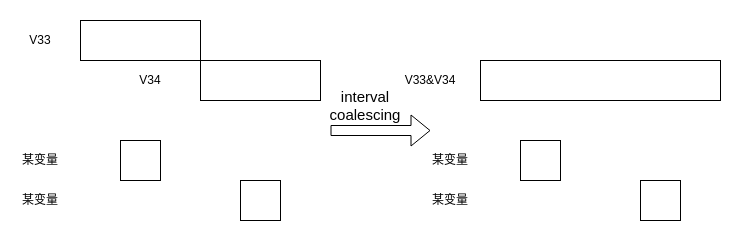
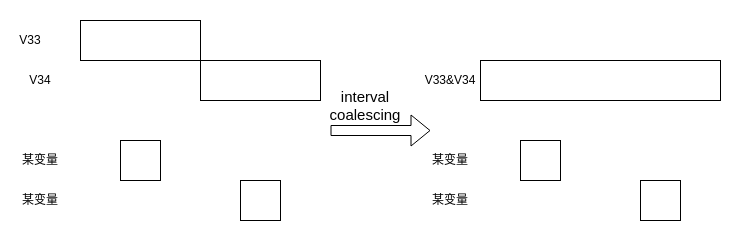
- <mxCell id="3" value="V33" style="text;html=1;strokeColor=none;fillColor=none;align=center;verticalAlign=middle;whiteSpace=wrap;rounded=0;" vertex="1" parent="1"><mxGeometry x="20" y="30" width="40" height="20" as="geometry" /></mxCell>
+ <mxCell id="3" value="V33" style="text;html=1;strokeColor=none;fillColor=none;align=center;verticalAlign=middle;whiteSpace=wrap;rounded=0;" vertex="1" parent="1"><mxGeometry x="10" y="30" width="40" height="20" as="geometry" /></mxCell>
- <mxCell id="5" value="V34" style="text;html=1;strokeColor=none;fillColor=none;align=center;verticalAlign=middle;whiteSpace=wrap;rounded=0;" vertex="1" parent="1"><mxGeometry x="130" y="70" width="40" height="20" as="geometry" /></mxCell>
+ <mxCell id="5" value="V34" style="text;html=1;strokeColor=none;fillColor=none;align=center;verticalAlign=middle;whiteSpace=wrap;rounded=0;" vertex="1" parent="1"><mxGeometry x="20" y="70" width="40" height="20" as="geometry" /></mxCell>
- <mxCell id="12" value="V33&amp;amp;V34" style="text;html=1;strokeColor=none;fillColor=none;align=center;verticalAlign=middle;whiteSpace=wrap;rounded=0;" vertex="1" parent="1"><mxGeometry x="410" y="70" width="40" height="20" as="geometry" /></mxCell>
+ <mxCell id="12" value="V33&amp;amp;V34" style="text;html=1;strokeColor=none;fillColor=none;align=center;verticalAlign=middle;whiteSpace=wrap;rounded=0;" vertex="1" parent="1"><mxGeometry x="430" y="70" width="40" height="20" as="geometry" /></mxCell>
